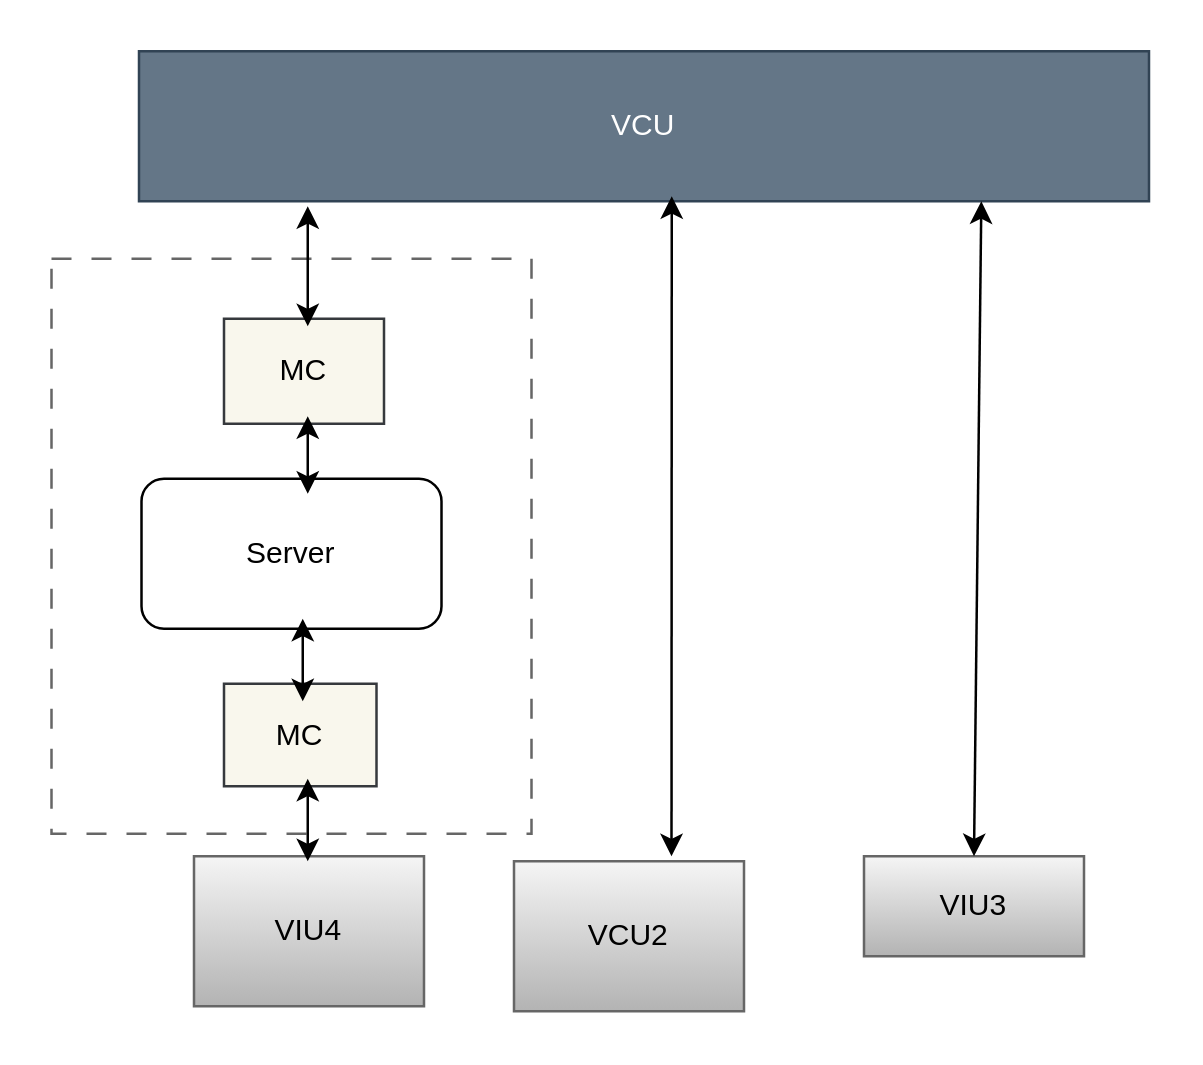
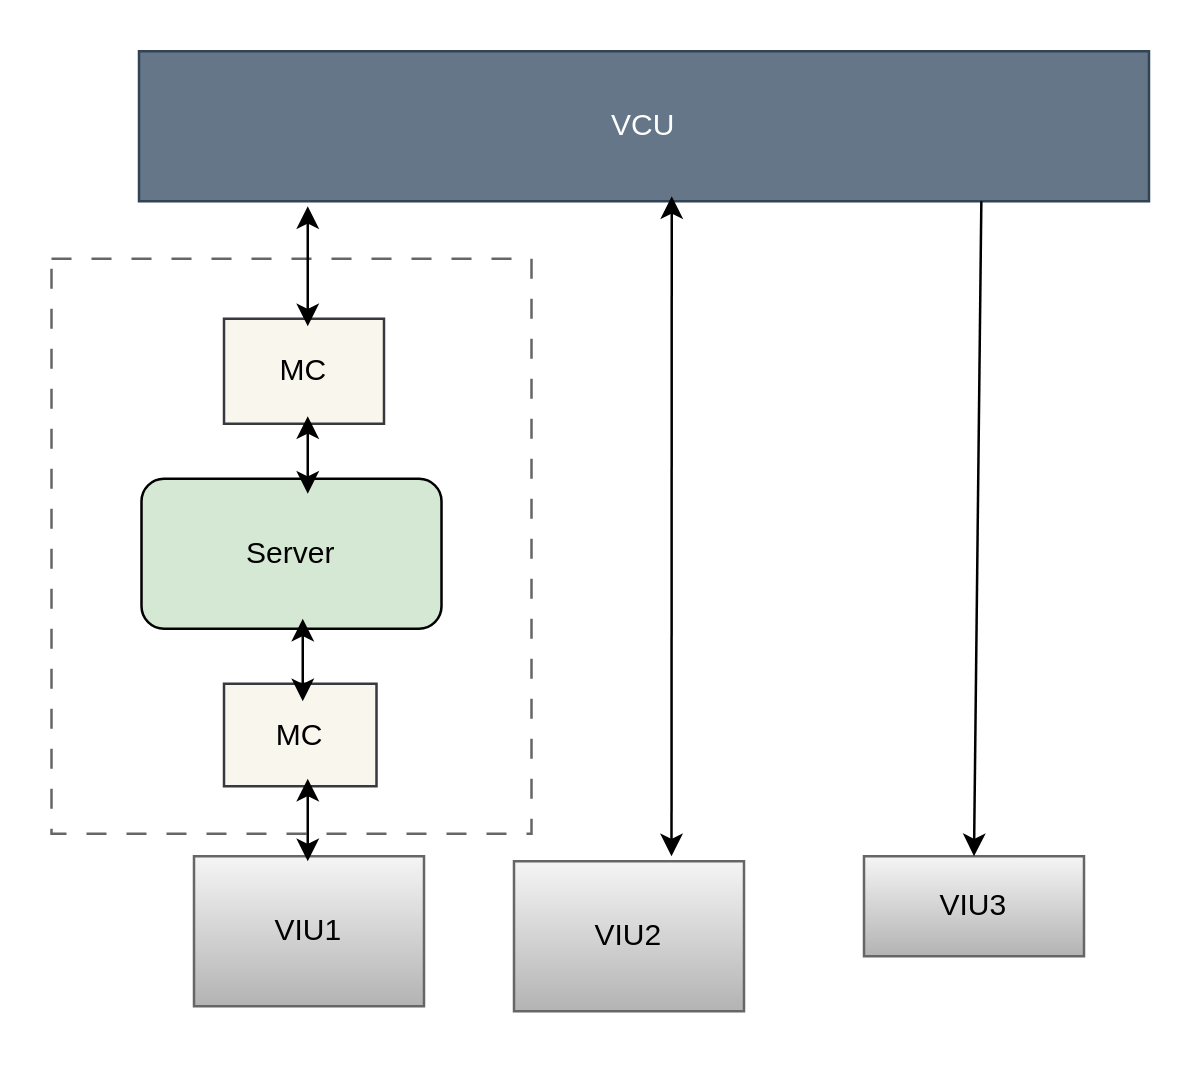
- <mxCell id="11" value="" style="endArrow=classic;startArrow=classic;html=1;rounded=0;exitX=0.5;exitY=0;exitDx=0;exitDy=0;entryX=0.834;entryY=1;entryDx=0;entryDy=0;entryPerimeter=0;" edge="1" parent="1" source="7" target="2"><mxGeometry width="50" height="50" relative="1" as="geometry"><mxPoint x="327" y="324" as="sourcePoint" /><mxPoint x="374" y="83" as="targetPoint" /></mxGeometry></mxCell>
+ <mxCell id="11" value="" style="endArrow=none;startArrow=classic;html=1;rounded=0;exitX=0.5;exitY=0;exitDx=0;exitDy=0;entryX=0.834;entryY=1;entryDx=0;entryDy=0;entryPerimeter=0;" edge="1" parent="1" source="7" target="2"><mxGeometry width="50" height="50" relative="1" as="geometry"><mxPoint x="327" y="324" as="sourcePoint" /><mxPoint x="374" y="83" as="targetPoint" /></mxGeometry></mxCell>
- <mxCell id="5" value="Server" style="rounded=1;whiteSpace=wrap;html=1;" vertex="1" parent="1"><mxGeometry x="56" y="191" width="120" height="60" as="geometry" /></mxCell>
+ <mxCell id="5" value="Server" style="rounded=1;whiteSpace=wrap;html=1;fillColor=#d5e8d4;" vertex="1" parent="1"><mxGeometry x="56" y="191" width="120" height="60" as="geometry" /></mxCell>
- <mxCell id="8" value="VIU4" style="rounded=0;whiteSpace=wrap;html=1;fillColor=#f5f5f5;strokeColor=#666666;gradientColor=#b3b3b3;" vertex="1" parent="1"><mxGeometry x="77" y="342" width="92" height="60" as="geometry" /></mxCell>
+ <mxCell id="8" value="VIU1" style="rounded=0;whiteSpace=wrap;html=1;fillColor=#f5f5f5;strokeColor=#666666;gradientColor=#b3b3b3;" vertex="1" parent="1"><mxGeometry x="77" y="342" width="92" height="60" as="geometry" /></mxCell>
- <mxCell id="6" value="VCU2" style="rounded=0;whiteSpace=wrap;html=1;fillColor=#f5f5f5;gradientColor=#b3b3b3;strokeColor=#666666;" vertex="1" parent="1"><mxGeometry x="205" y="344" width="92" height="60" as="geometry" /></mxCell>
+ <mxCell id="6" value="VIU2" style="rounded=0;whiteSpace=wrap;html=1;fillColor=#f5f5f5;gradientColor=#b3b3b3;strokeColor=#666666;" vertex="1" parent="1"><mxGeometry x="205" y="344" width="92" height="60" as="geometry" /></mxCell>
